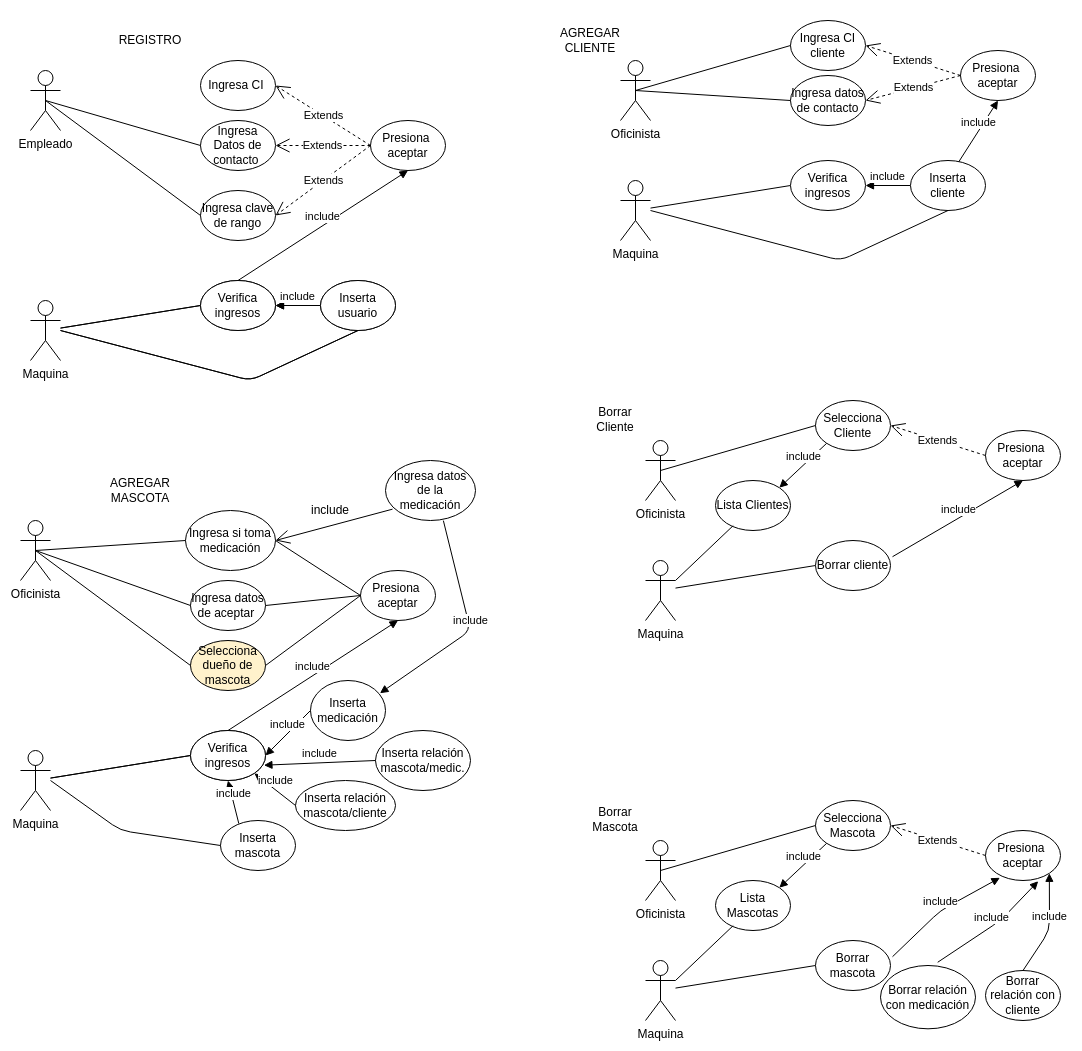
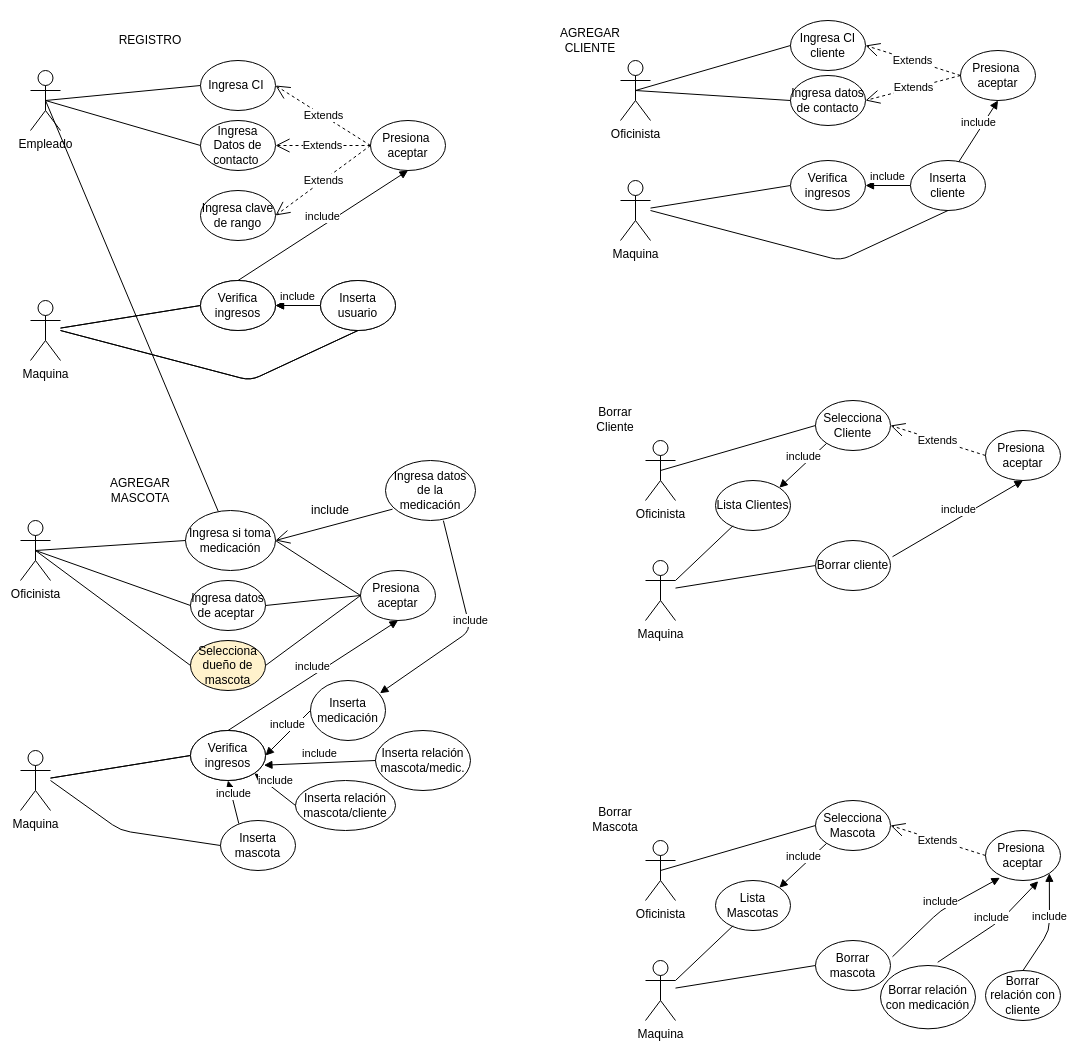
+ <mxCell id="10" value="" style="endArrow=none;html=1;exitX=0.5;exitY=0.5;exitDx=0;exitDy=0;exitPerimeter=0;entryX=0;entryY=0.5;entryDx=0;entryDy=0;" parent="1" source="2" target="4" edge="1"><mxGeometry width="50" height="50" relative="1" as="geometry"><mxPoint x="100" y="140" as="sourcePoint" /><mxPoint x="150" y="90" as="targetPoint" /></mxGeometry></mxCell>
- <mxCell id="12" value="" style="endArrow=none;html=1;exitX=0.5;exitY=0.5;exitDx=0;exitDy=0;exitPerimeter=0;entryX=0;entryY=0.5;entryDx=0;entryDy=0;" parent="1" source="2" target="6" edge="1"><mxGeometry width="50" height="50" relative="1" as="geometry"><mxPoint x="130" y="230" as="sourcePoint" /><mxPoint x="180" y="180" as="targetPoint" /></mxGeometry></mxCell>
+ <mxCell id="12" value="" style="endArrow=none;html=1;exitX=0.5;exitY=0.5;exitDx=0;exitDy=0;exitPerimeter=0;" parent="1" source="2" target="40" edge="1"><mxGeometry width="50" height="50" relative="1" as="geometry"><mxPoint x="130" y="230" as="sourcePoint" /><mxPoint x="180" y="180" as="targetPoint" /></mxGeometry></mxCell>
